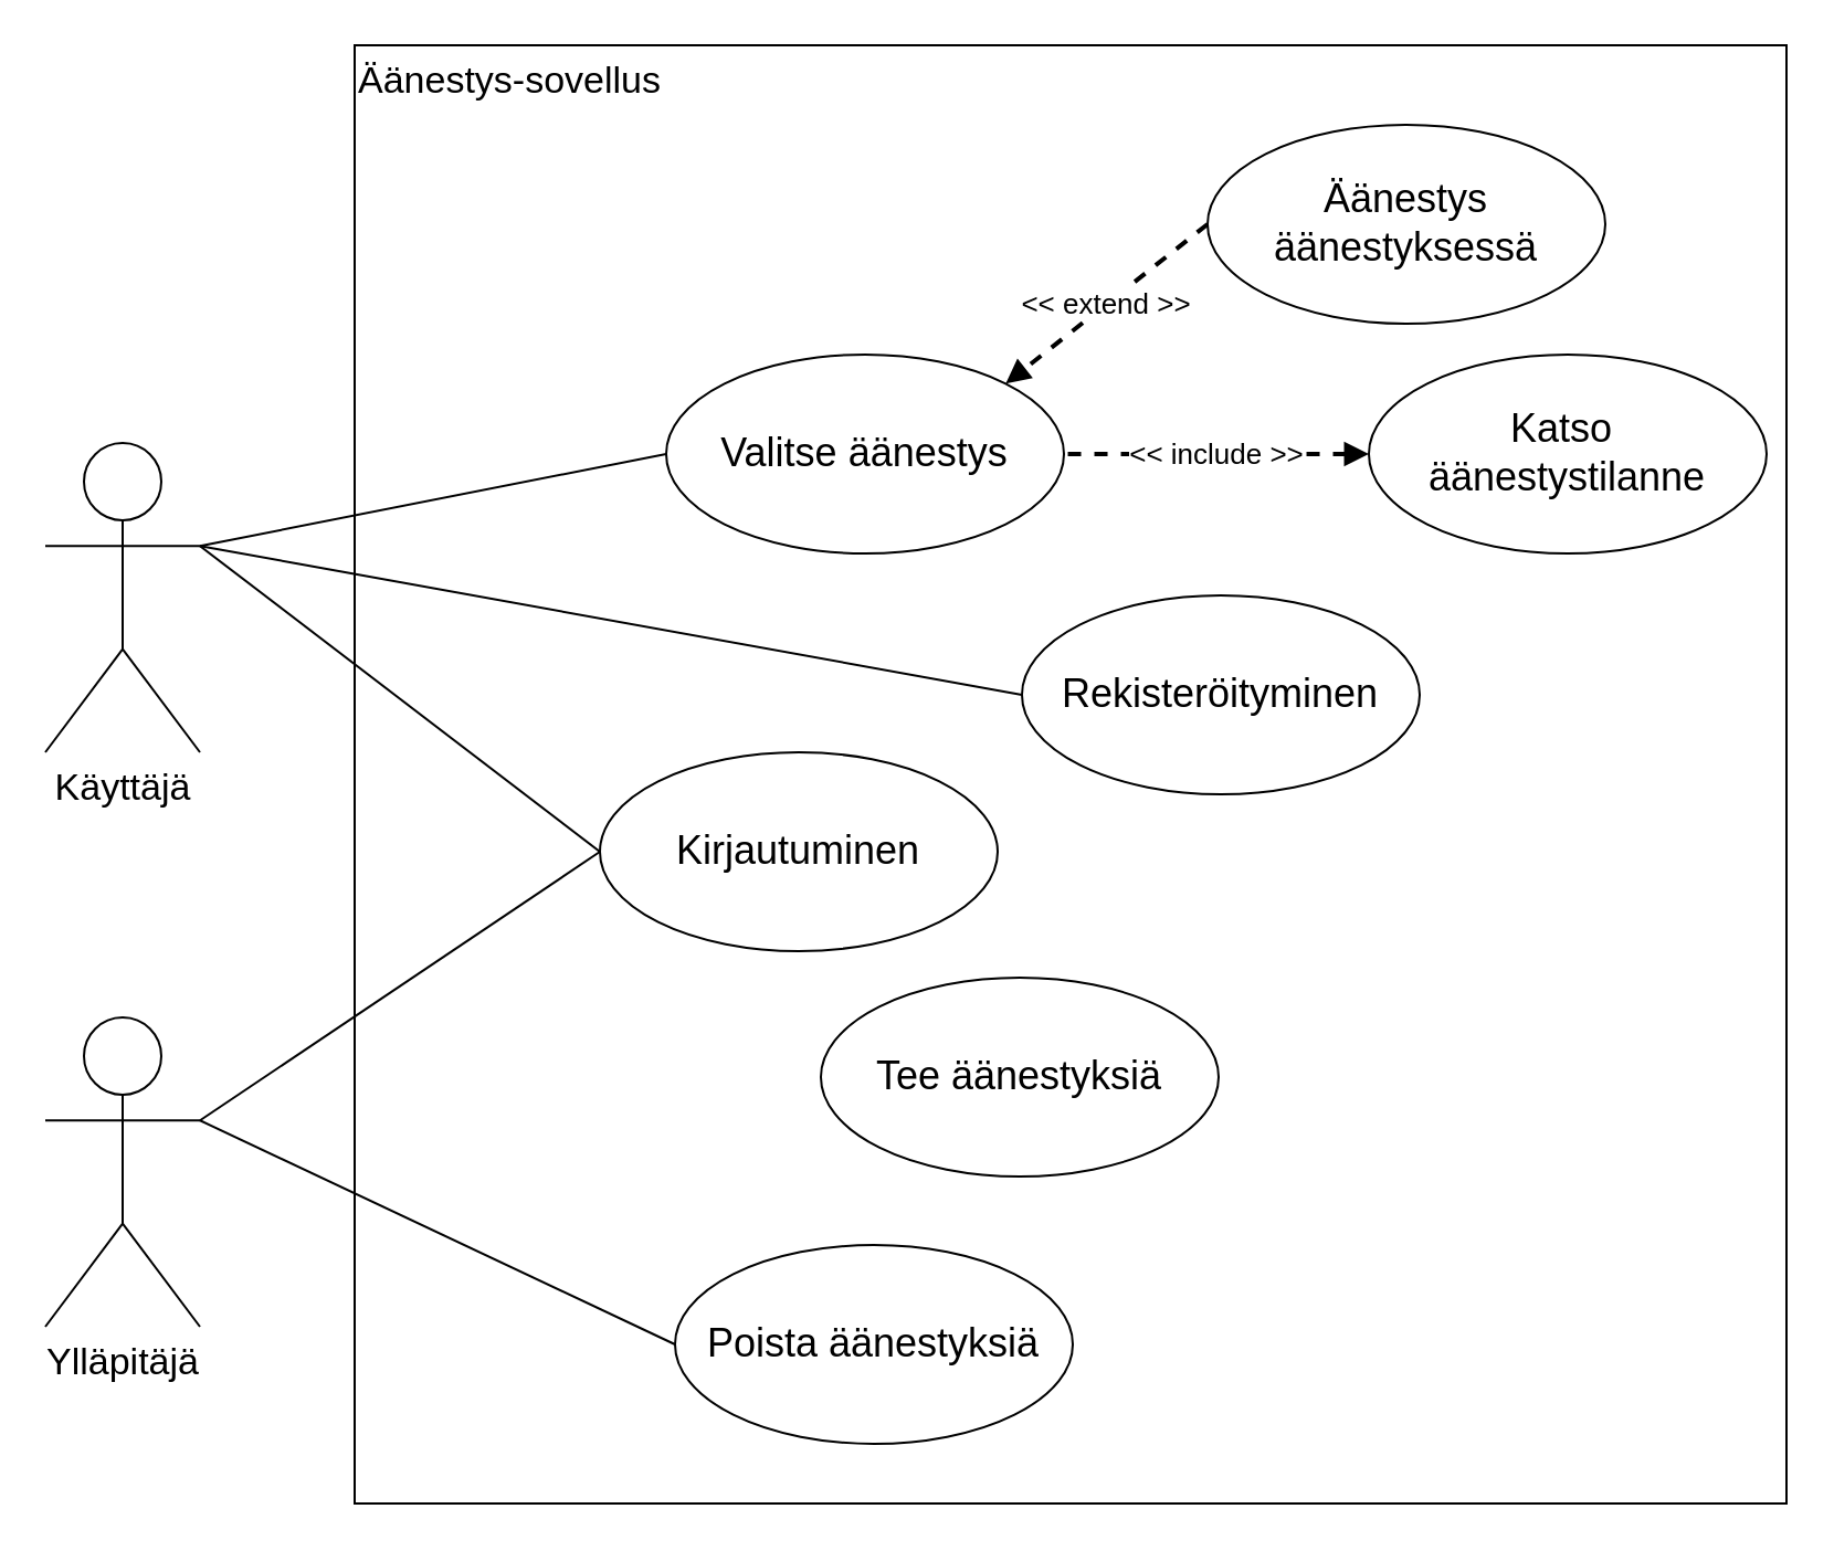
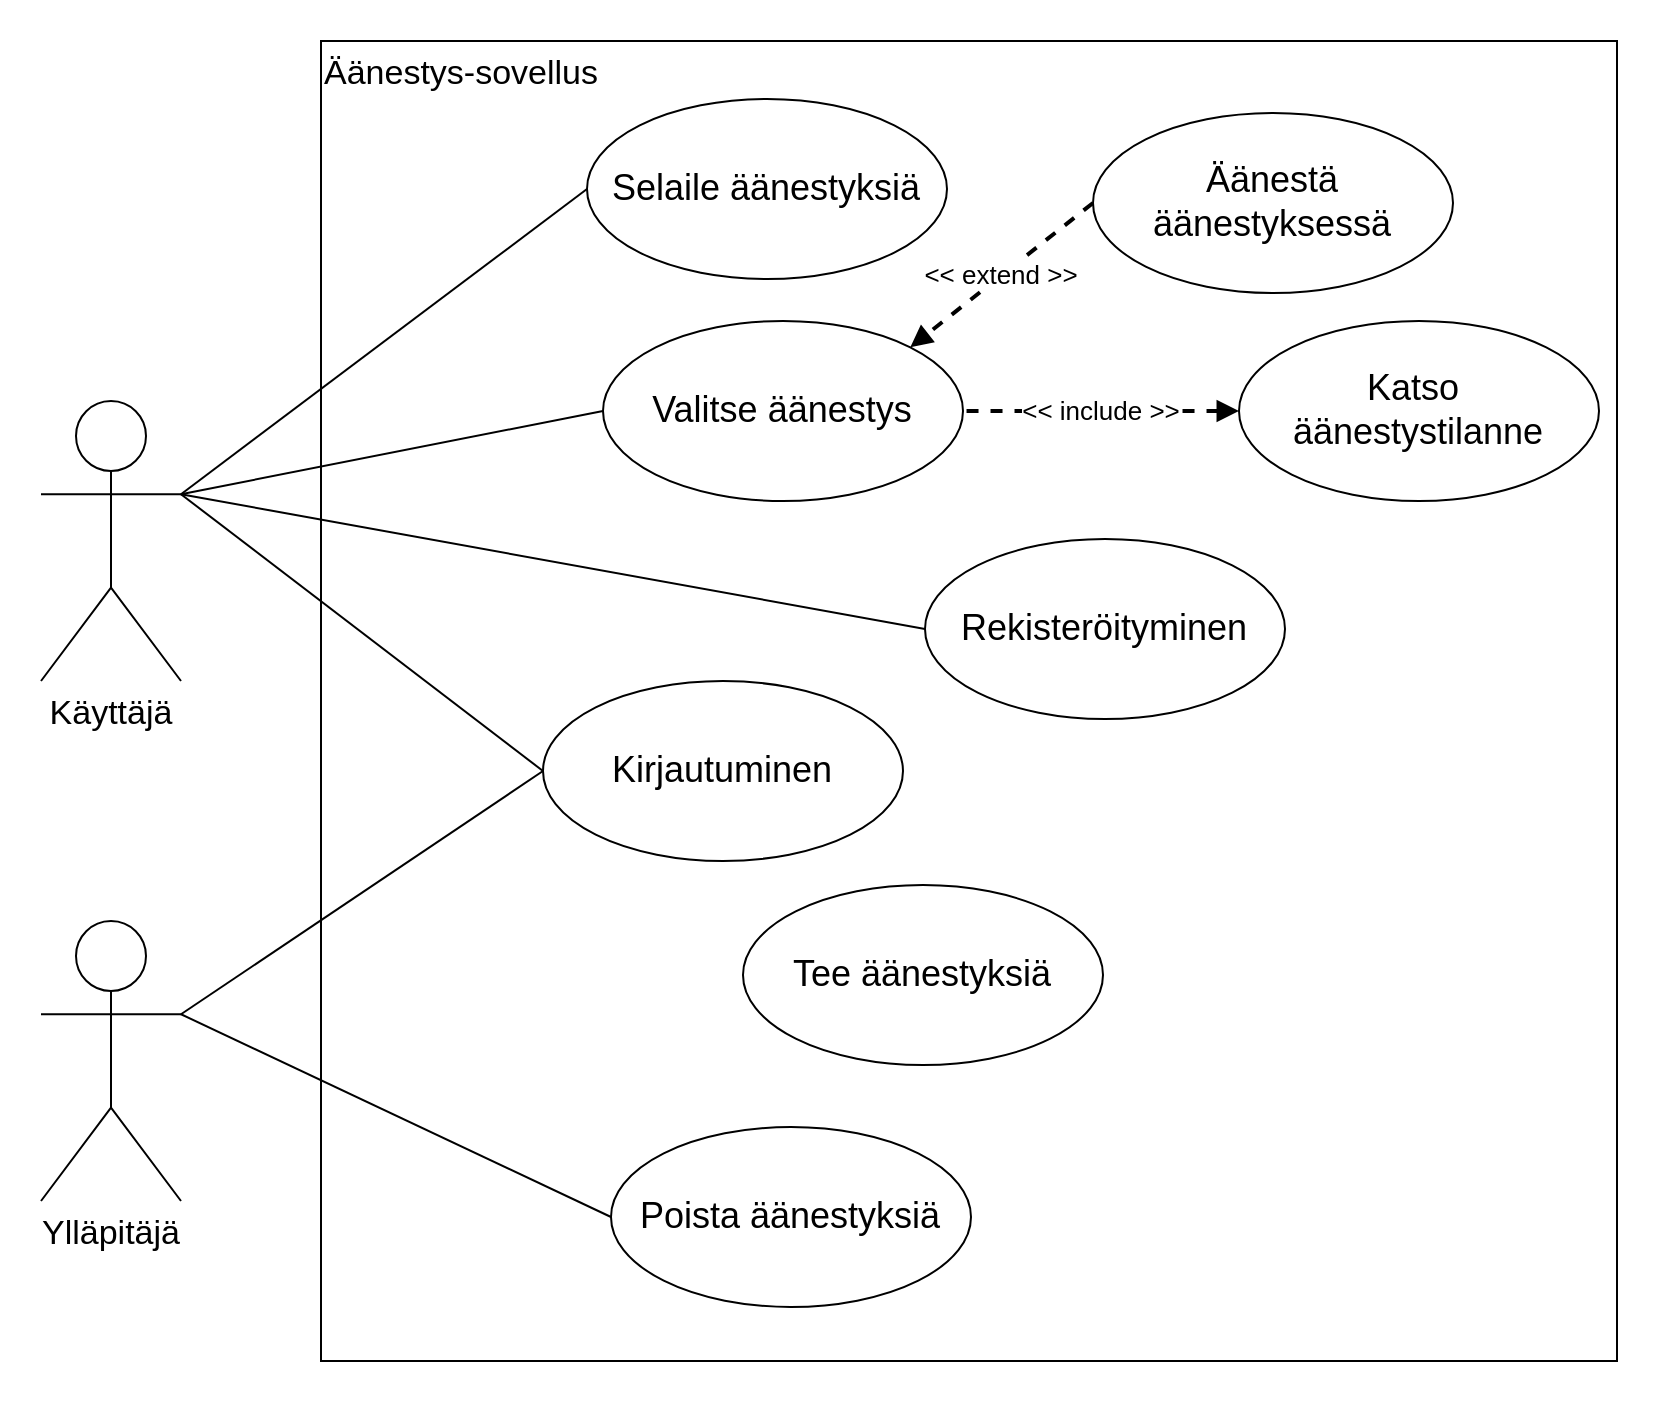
+ <mxCell id="5" value="Selaile äänestyksiä" style="ellipse;whiteSpace=wrap;html=1;fontSize=18;fillColor=default;" parent="1" vertex="1"><mxGeometry x="293" y="49" width="180" height="90" as="geometry" /></mxCell>
- <mxCell id="11" value="Äänestys äänestyksessä" style="ellipse;whiteSpace=wrap;html=1;fontSize=18;fillColor=default;" parent="1" vertex="1"><mxGeometry x="546" y="56" width="180" height="90" as="geometry" /></mxCell>
+ <mxCell id="11" value="Äänestä äänestyksessä" style="ellipse;whiteSpace=wrap;html=1;fontSize=18;fillColor=default;" parent="1" vertex="1"><mxGeometry x="546" y="56" width="180" height="90" as="geometry" /></mxCell>
+ <mxCell id="4" style="rounded=0;orthogonalLoop=1;jettySize=auto;html=1;exitX=0;exitY=0.5;exitDx=0;exitDy=0;entryX=1;entryY=0.333;entryDx=0;entryDy=0;entryPerimeter=0;fontSize=17;endArrow=none;endFill=0;" parent="1" source="5" target="2" edge="1"><mxGeometry relative="1" as="geometry" /></mxCell>
